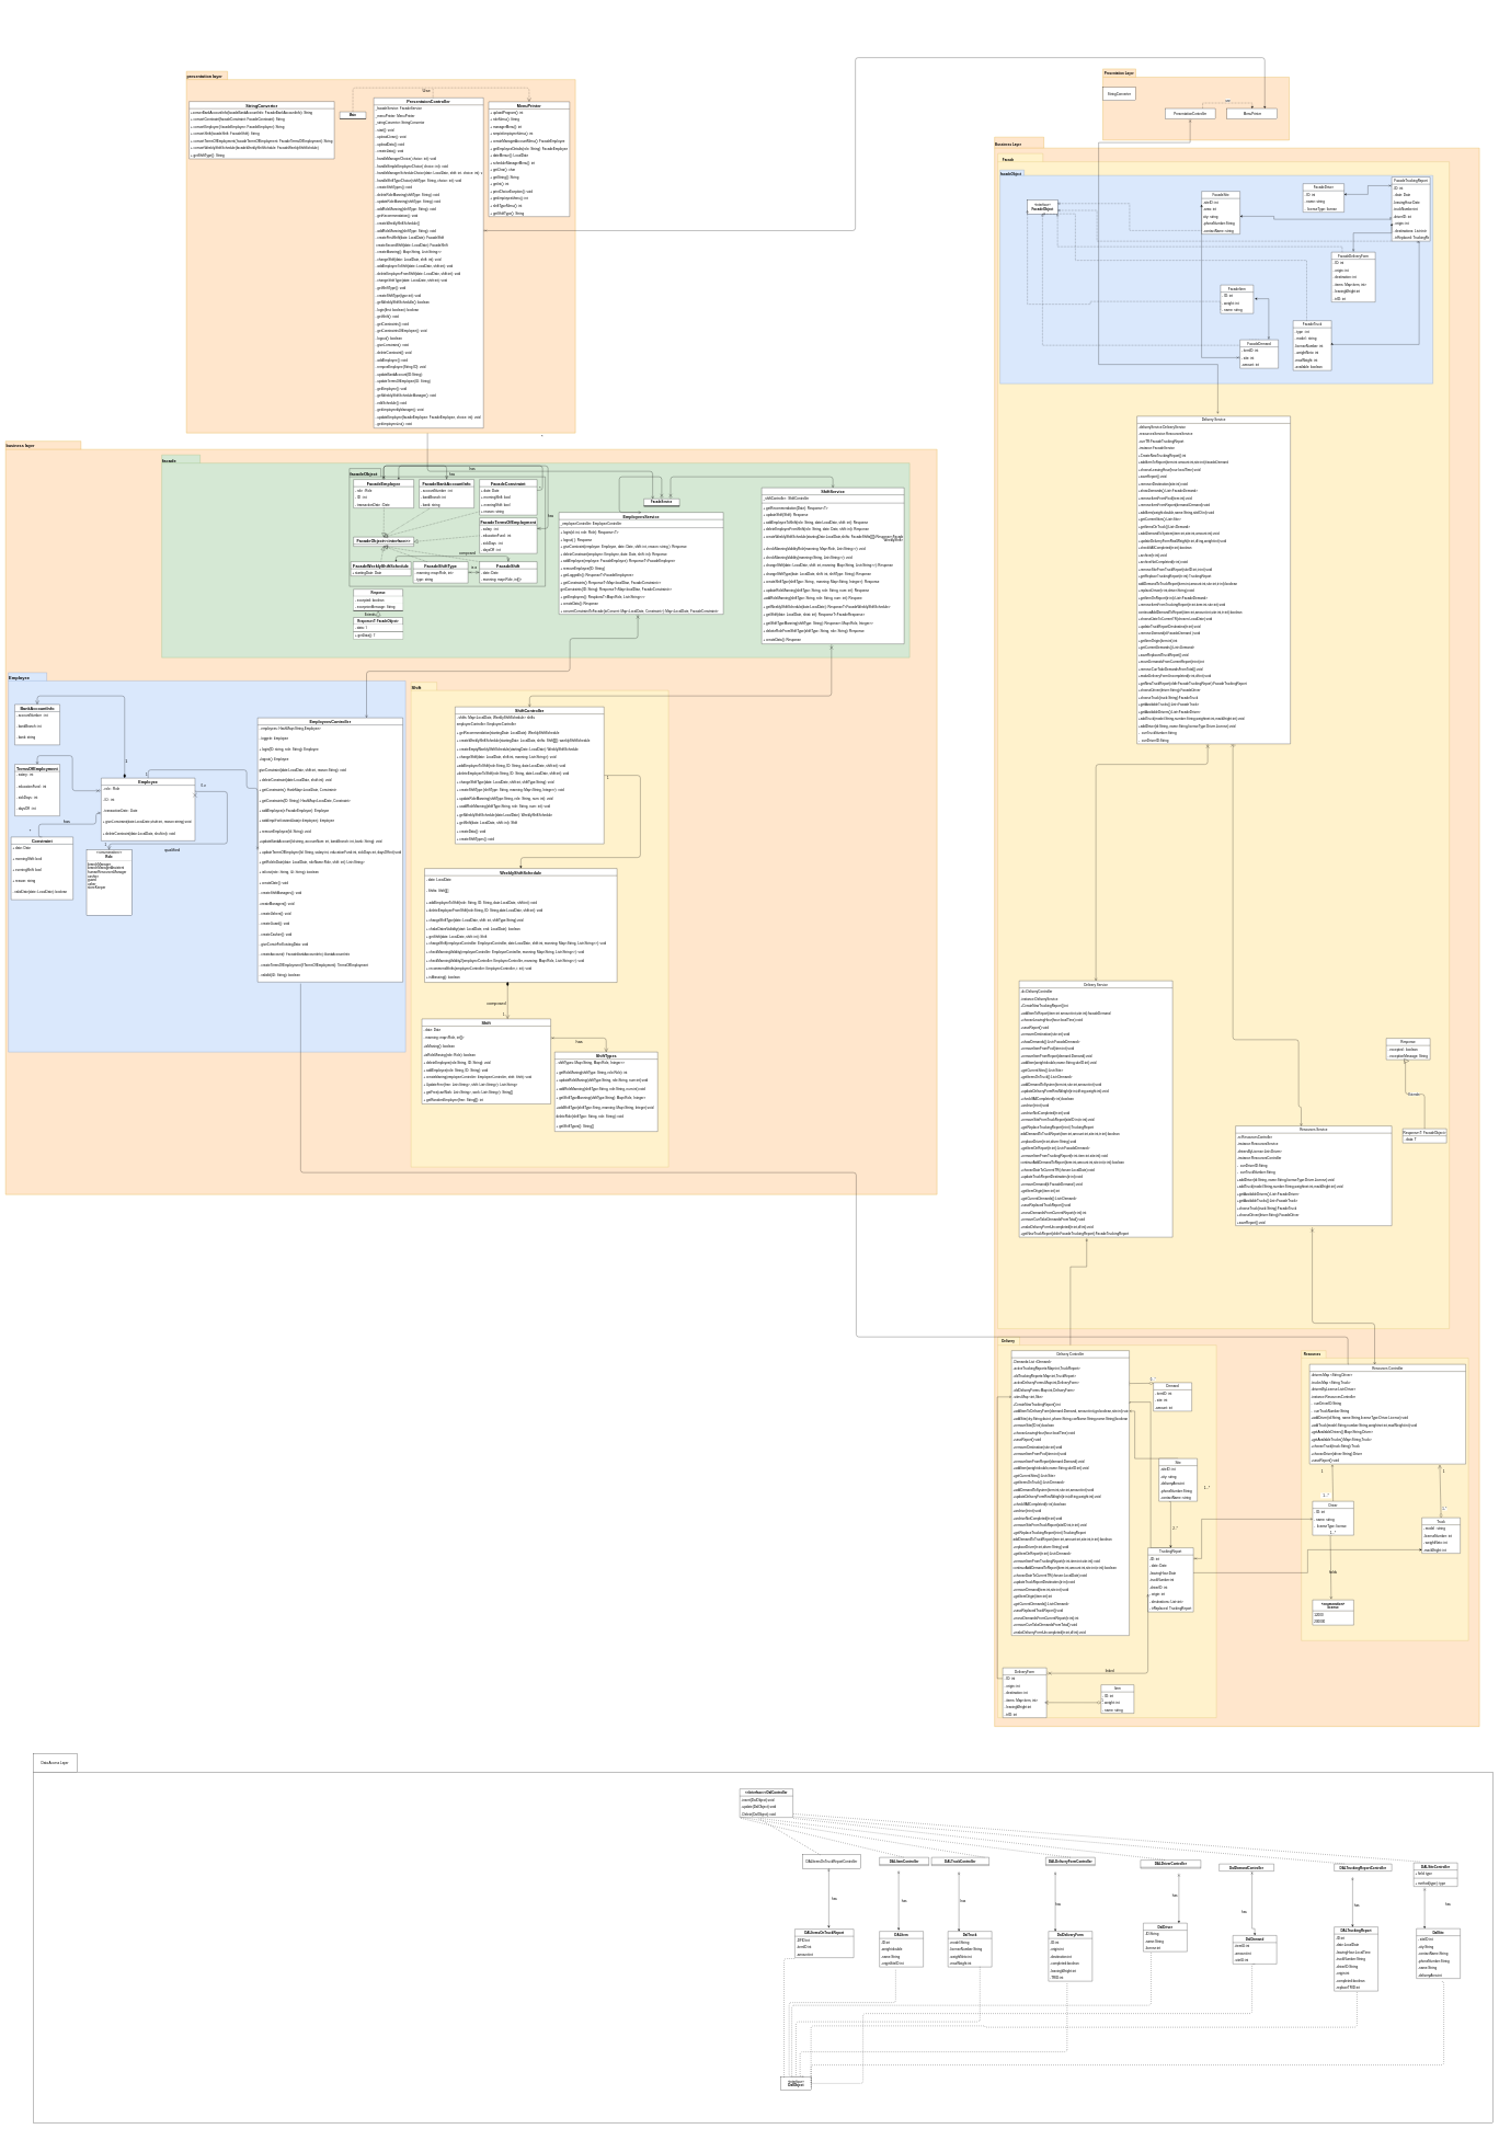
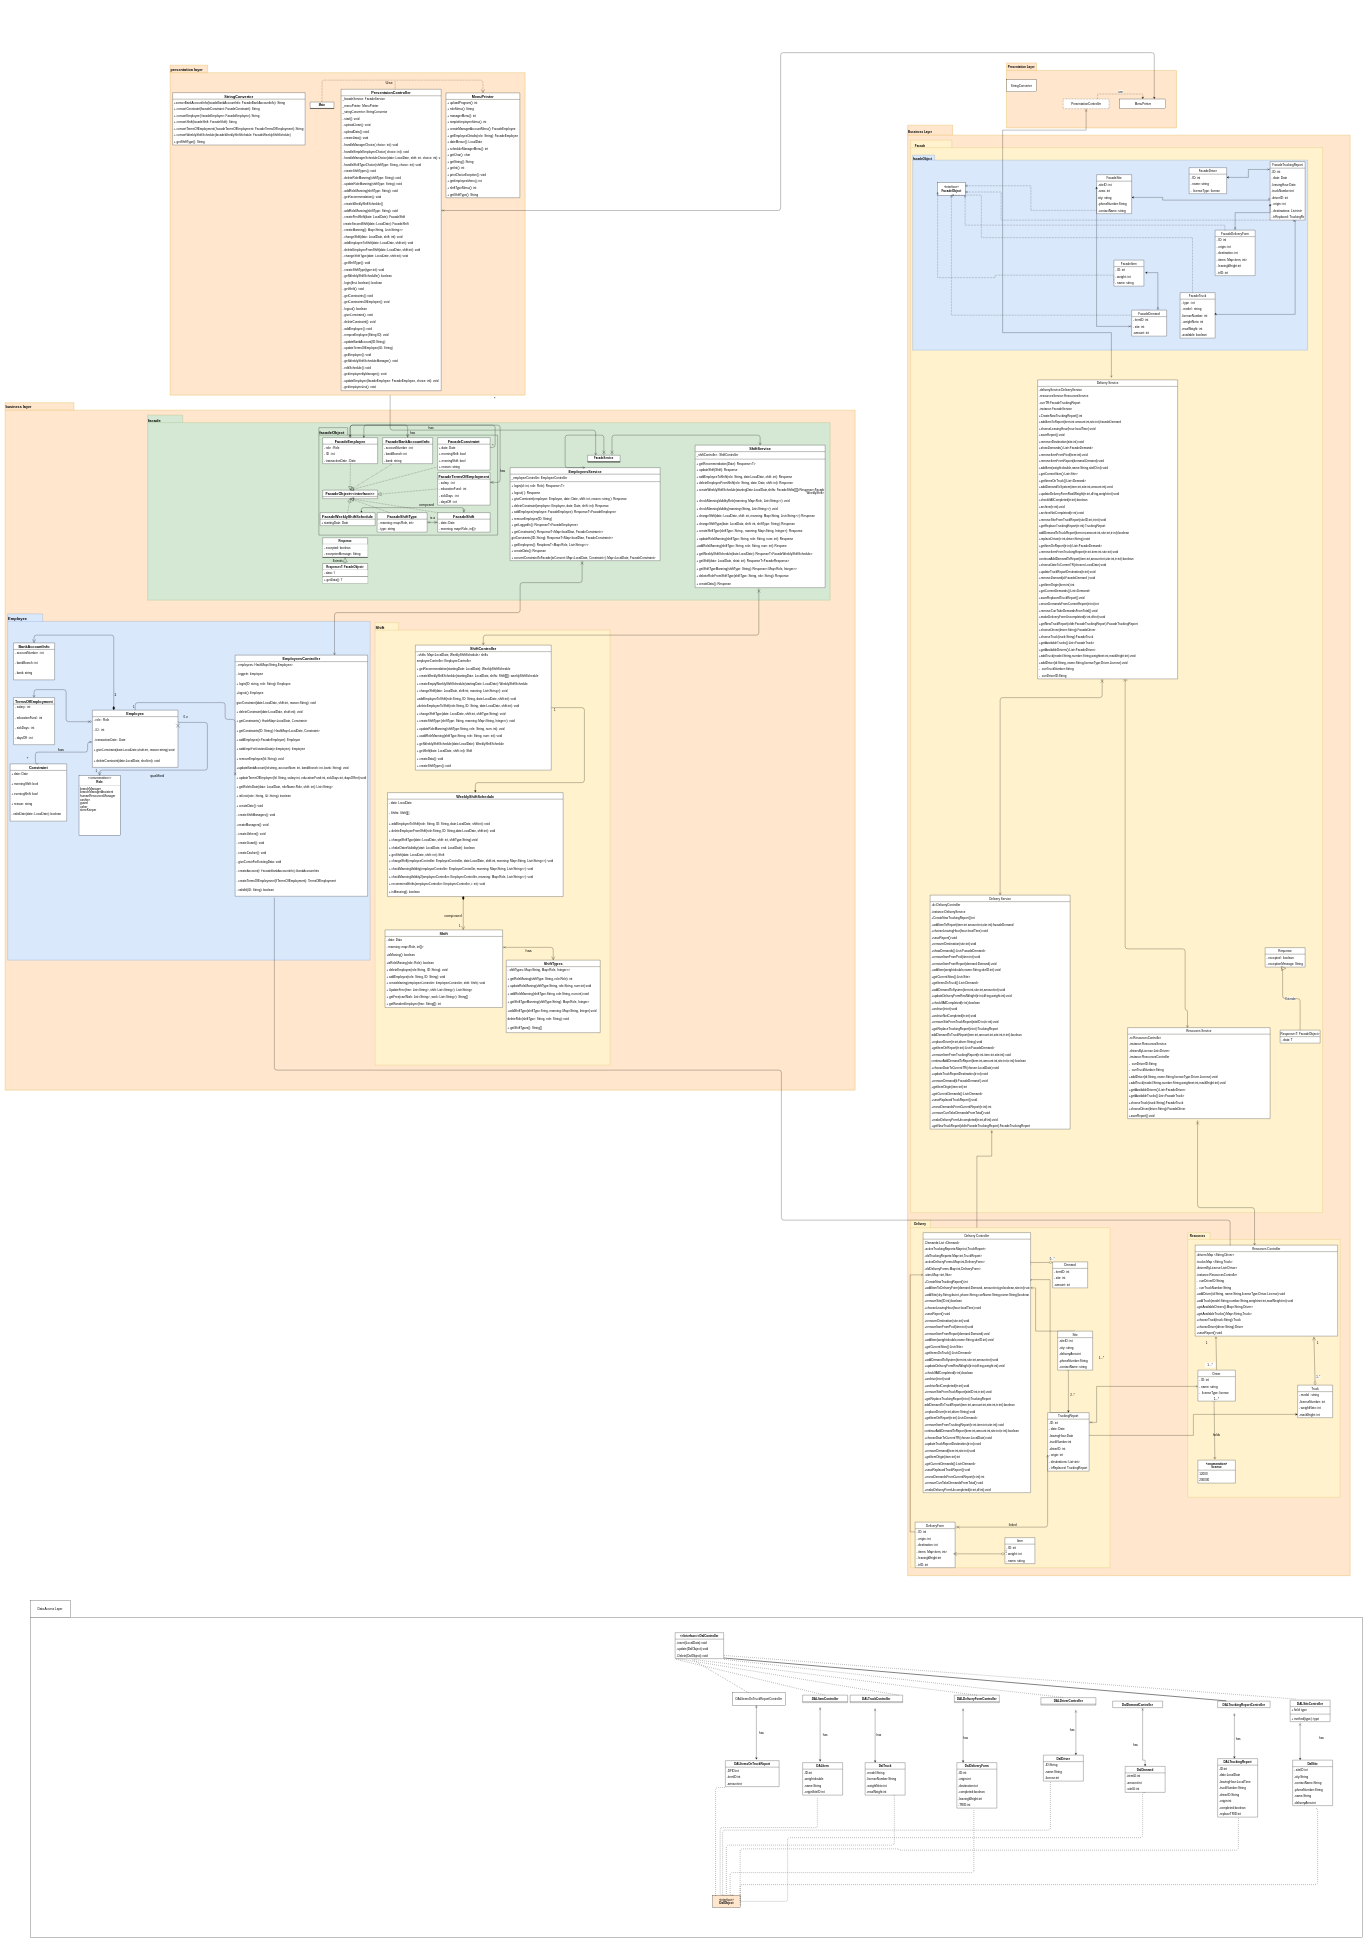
- <mxCell id="299" value="PresentationController" style="html=1;" parent="294" vertex="1"><mxGeometry x="248.254" y="115.556" width="183.492" height="38.519" as="geometry" /></mxCell>
+ <mxCell id="299" value="PresentationController" style="html=1;dashed=1;" parent="294" vertex="1"><mxGeometry x="248.254" y="115.556" width="183.492" height="38.519" as="geometry" /></mxCell>
- <mxCell id="652" value="-insert(DalObject):void" style="text;strokeColor=none;fillColor=none;align=left;verticalAlign=top;spacingLeft=4;spacingRight=4;overflow=hidden;rotatable=0;points=[[0,0.5],[1,0.5]];portConstraint=eastwest;" vertex="1" parent="651"><mxGeometry y="26" width="194" height="26" as="geometry" /></mxCell>
+ <mxCell id="652" value="-insert(LocalDate):void" style="text;strokeColor=none;fillColor=none;align=left;verticalAlign=top;spacingLeft=4;spacingRight=4;overflow=hidden;rotatable=0;points=[[0,0.5],[1,0.5]];portConstraint=eastwest;" vertex="1" parent="651"><mxGeometry y="26" width="194" height="26" as="geometry" /></mxCell>
- <mxCell id="672" value="" style="endArrow=none;dashed=1;html=1;dashPattern=1 3;strokeWidth=2;fontColor=#000000;entryX=1.005;entryY=0.908;entryDx=0;entryDy=0;entryPerimeter=0;exitX=0.167;exitY=-0.038;exitDx=0;exitDy=0;exitPerimeter=0;" edge="1" parent="1" source="643" target="654"><mxGeometry width="50" height="50" relative="1" as="geometry"><mxPoint x="2600" y="6732.8" as="sourcePoint" /><mxPoint x="2612.556" y="6589.998" as="targetPoint" /></mxGeometry></mxCell>
+ <mxCell id="672" value="" style="endArrow=none;dashed=0;html=1;dashPattern=1 3;strokeWidth=2;fontColor=#000000;entryX=1.005;entryY=0.908;entryDx=0;entryDy=0;entryPerimeter=0;exitX=0.167;exitY=-0.038;exitDx=0;exitDy=0;exitPerimeter=0;" edge="1" parent="1" source="643" target="654"><mxGeometry width="50" height="50" relative="1" as="geometry"><mxPoint x="2600" y="6732.8" as="sourcePoint" /><mxPoint x="2612.556" y="6589.998" as="targetPoint" /></mxGeometry></mxCell>
- <mxCell id="635" value="«interface»&lt;br&gt;&lt;b&gt;DalObject&lt;/b&gt;" style="html=1;" vertex="1" parent="1"><mxGeometry x="2850" y="7580" width="110" height="50" as="geometry" /></mxCell>
+ <mxCell id="635" value="«interface»&lt;br&gt;&lt;b&gt;DalObject&lt;/b&gt;" style="html=1;fillColor=#ffe6cc;" vertex="1" parent="1"><mxGeometry x="2850" y="7580" width="110" height="50" as="geometry" /></mxCell>
